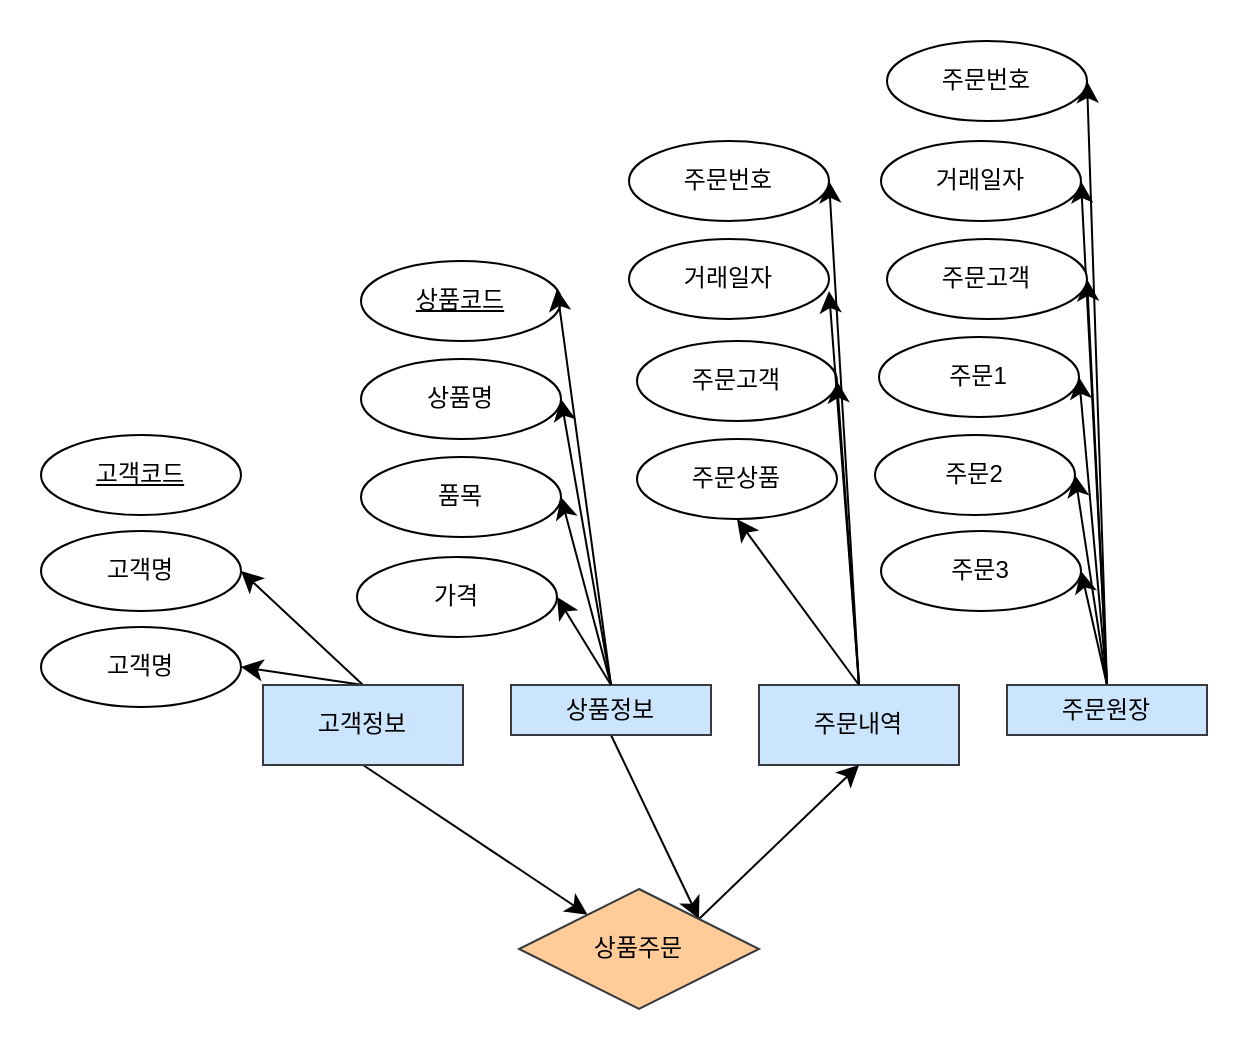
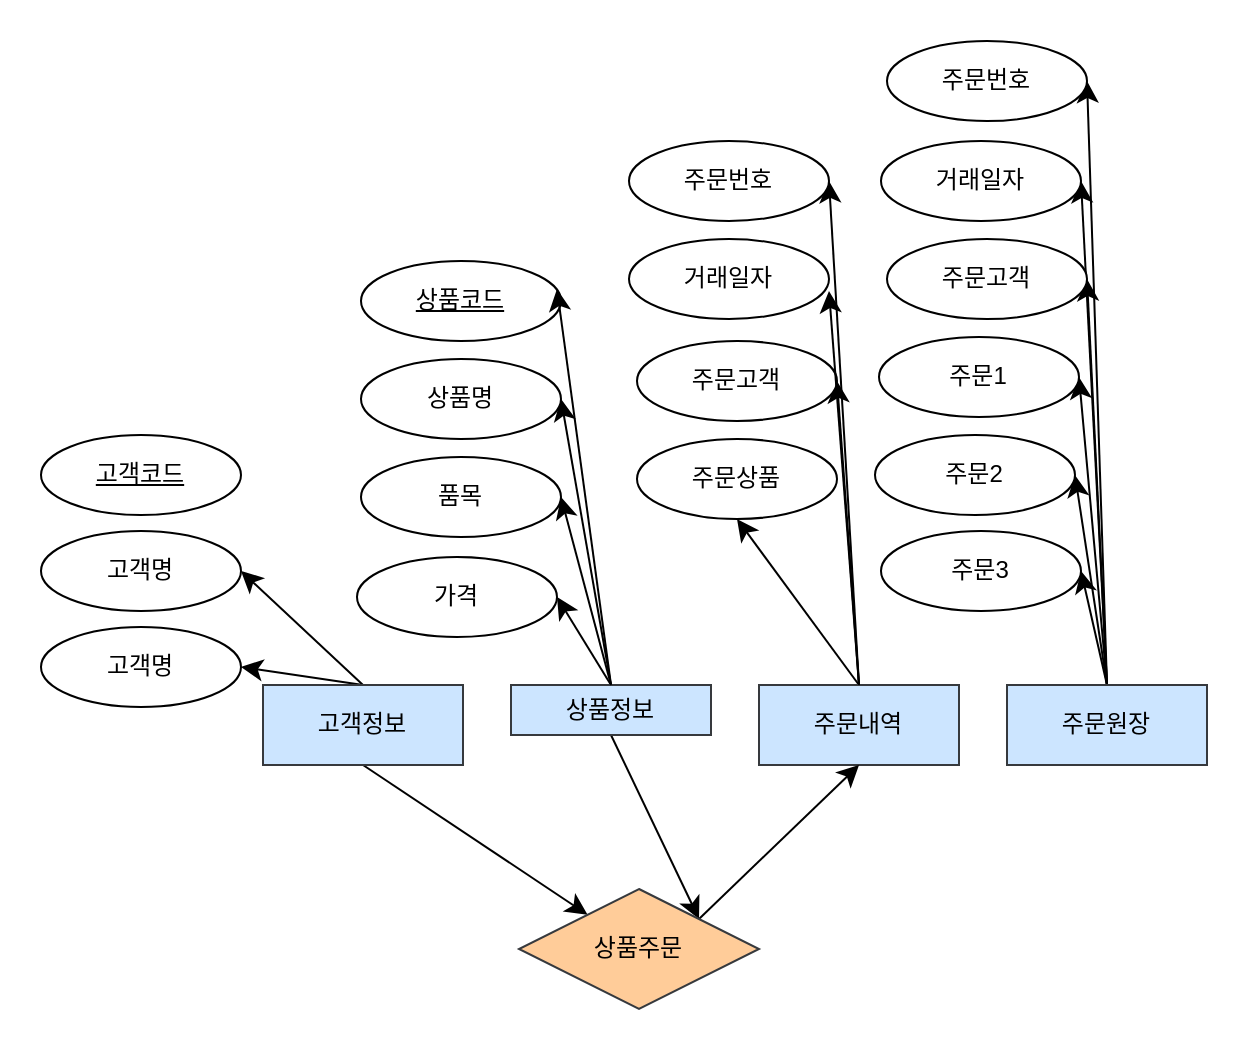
- <mxCell id="21" value="주문원장" style="whiteSpace=wrap;html=1;align=center;fillColor=#cce5ff;strokeColor=#36393d;" vertex="1" parent="1"><mxGeometry x="503" y="342" width="100" height="25" as="geometry" /></mxCell>
+ <mxCell id="21" value="주문원장" style="whiteSpace=wrap;html=1;align=center;fillColor=#cce5ff;strokeColor=#36393d;" vertex="1" parent="1"><mxGeometry x="503" y="342" width="100" height="40" as="geometry" /></mxCell>
